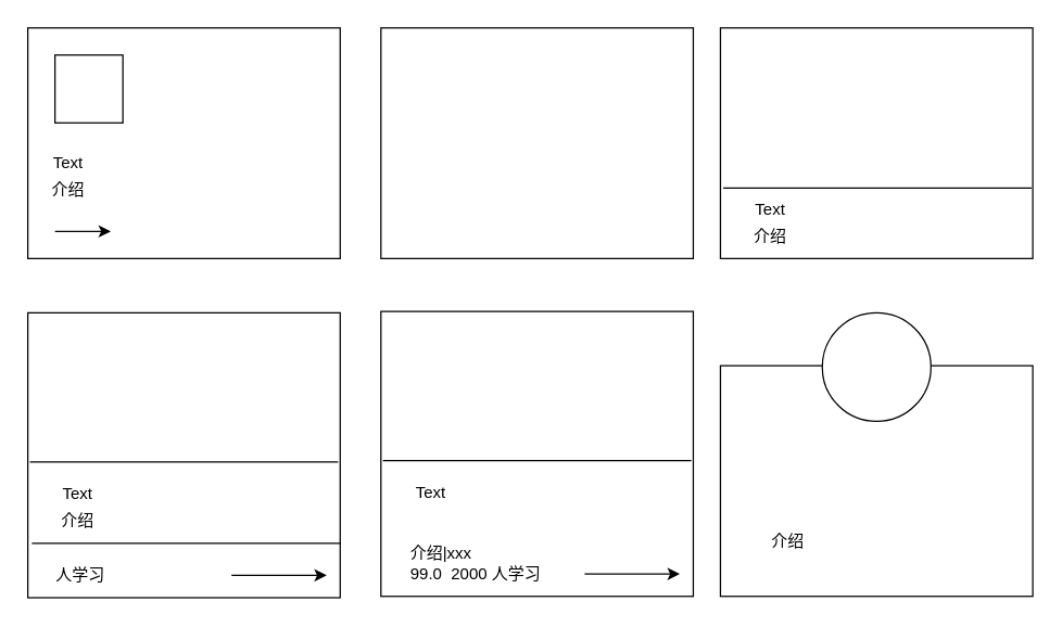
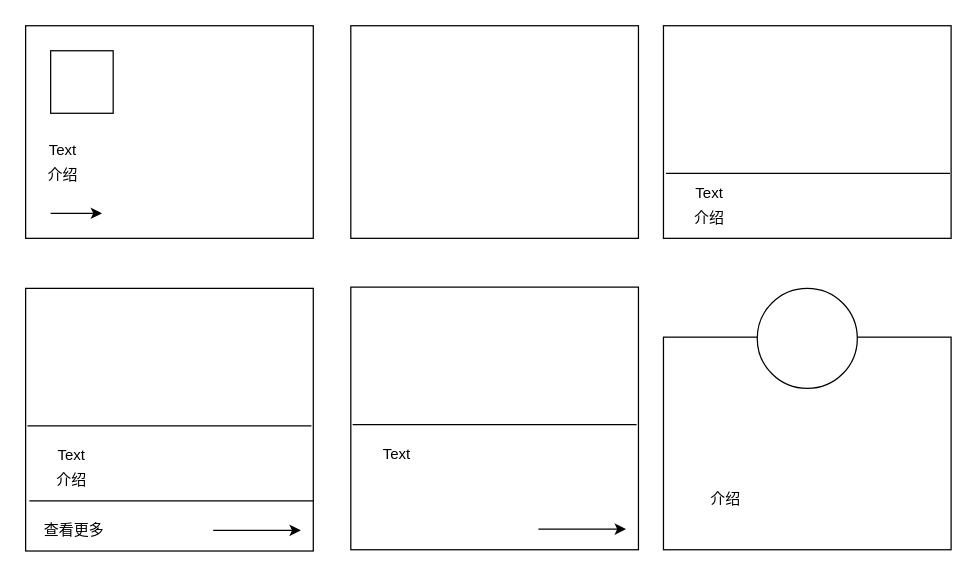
- <mxCell id="22" value="介绍|xxx&lt;div&gt;99.0&amp;nbsp; 2000 人学习&lt;/div&gt;" style="text;strokeColor=none;align=left;fillColor=none;html=1;verticalAlign=middle;whiteSpace=wrap;rounded=0;" vertex="1" parent="1"><mxGeometry x="300" y="400" width="100" height="30" as="geometry" /></mxCell>
- <mxCell id="17" value="人学习" style="text;strokeColor=none;align=center;fillColor=none;html=1;verticalAlign=middle;whiteSpace=wrap;rounded=0;" vertex="1" parent="1"><mxGeometry x="29" y="409" width="60" height="30" as="geometry" /></mxCell>
+ <mxCell id="17" value="查看更多" style="text;strokeColor=none;align=center;fillColor=none;html=1;verticalAlign=middle;whiteSpace=wrap;rounded=0;" vertex="1" parent="1"><mxGeometry x="29" y="409" width="60" height="30" as="geometry" /></mxCell>
